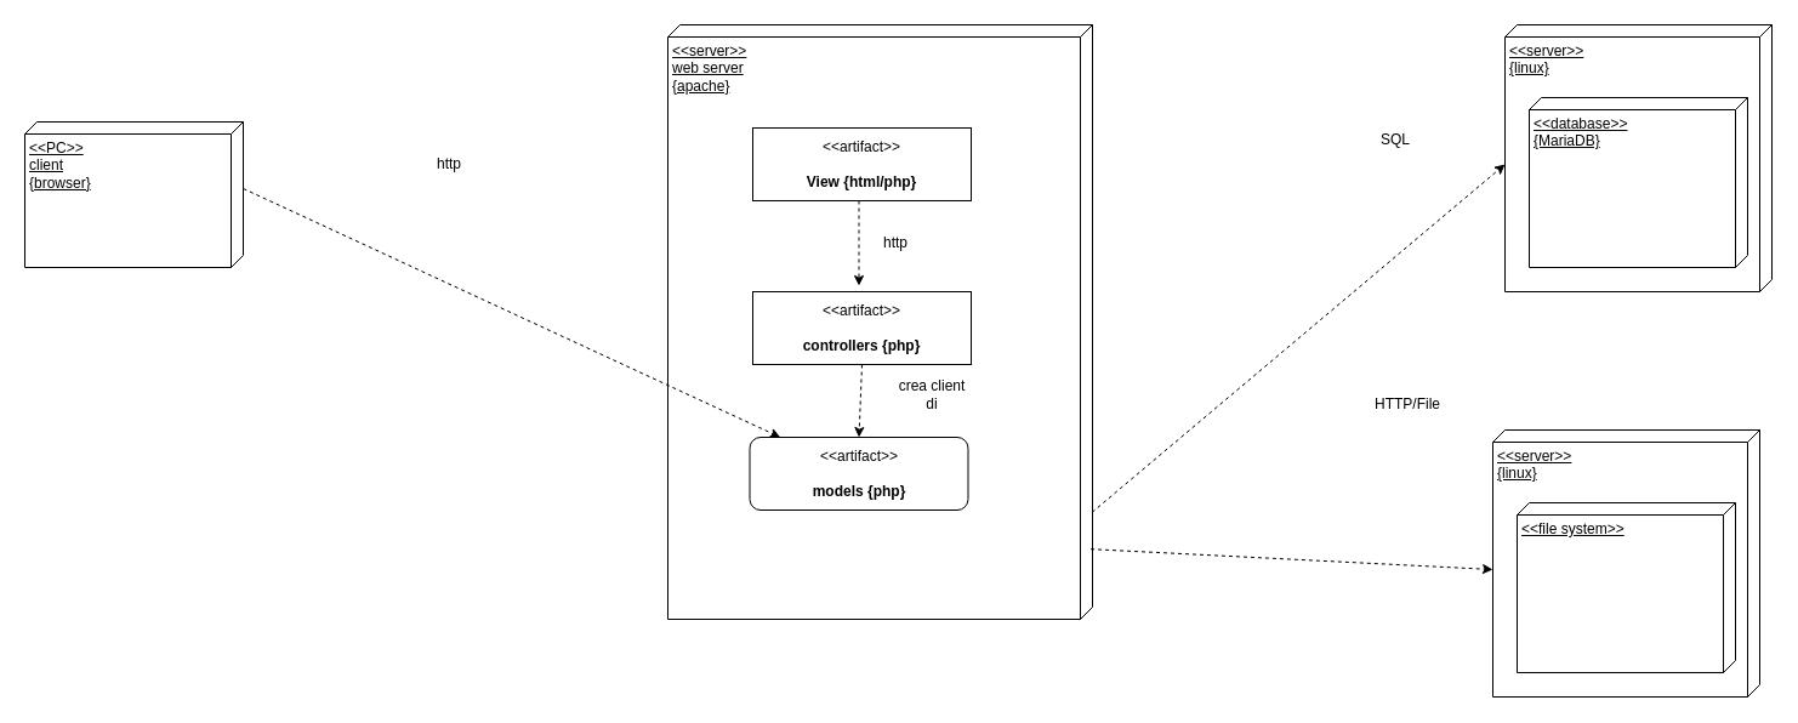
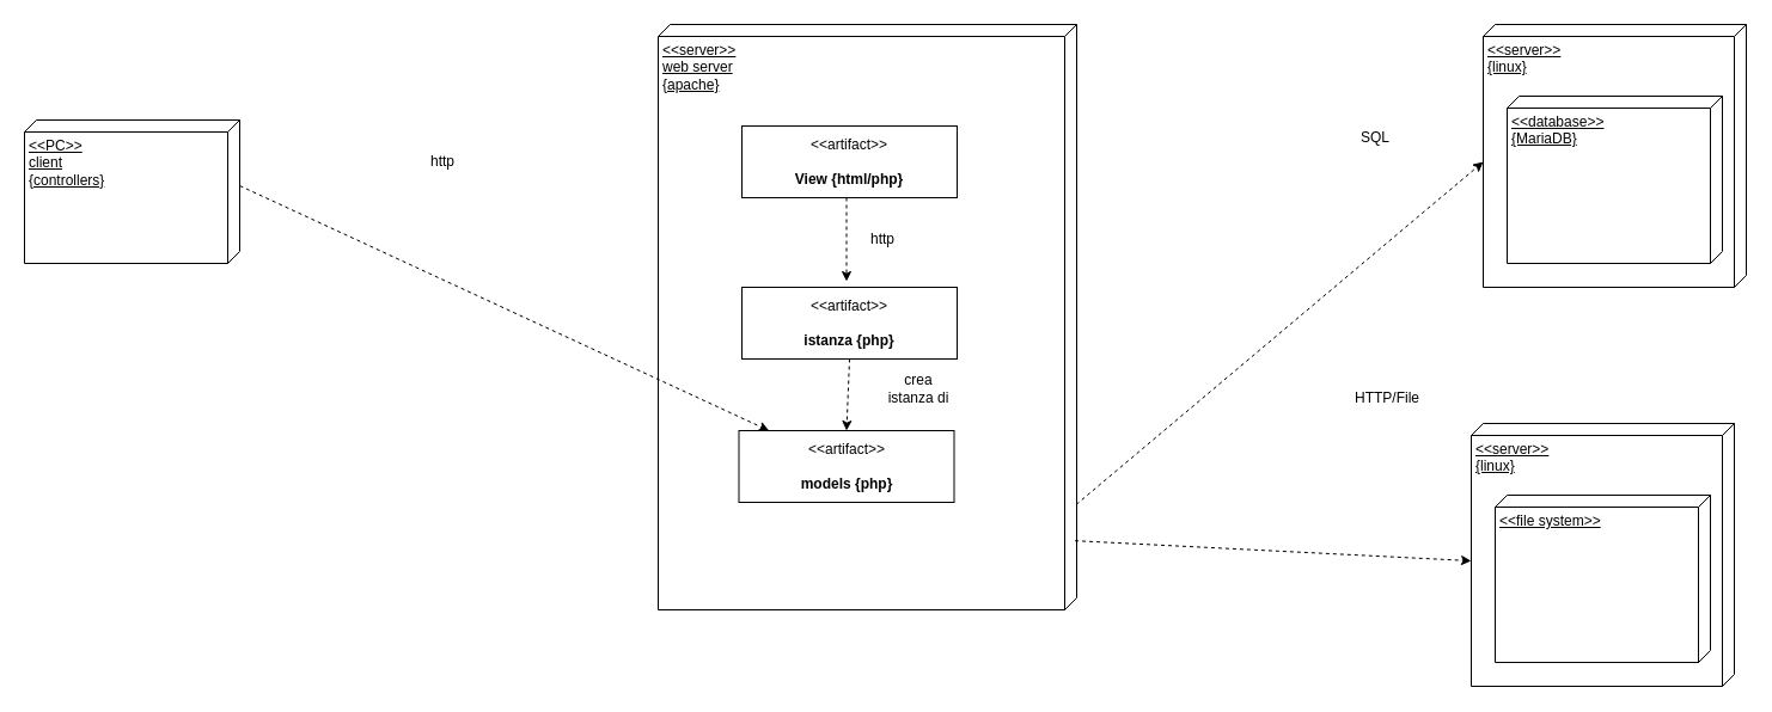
- <mxCell id="5" value="&amp;lt;&amp;lt;PC&amp;gt;&amp;gt;&lt;div&gt;&lt;span style=&quot;background-color: transparent; color: light-dark(rgb(0, 0, 0), rgb(255, 255, 255));&quot;&gt;client&lt;/span&gt;&lt;/div&gt;&lt;div&gt;&lt;span style=&quot;background-color: transparent; color: light-dark(rgb(0, 0, 0), rgb(255, 255, 255));&quot;&gt;{browser}&lt;/span&gt;&lt;br&gt;&lt;/div&gt;" style="verticalAlign=top;align=left;spacingTop=8;spacingLeft=2;spacingRight=12;shape=cube;size=10;direction=south;fontStyle=4;html=1;whiteSpace=wrap;" parent="1" vertex="1"><mxGeometry x="20" y="100" width="180" height="120" as="geometry" /></mxCell>
+ <mxCell id="5" value="&amp;lt;&amp;lt;PC&amp;gt;&amp;gt;&lt;div&gt;&lt;span style=&quot;background-color: transparent; color: light-dark(rgb(0, 0, 0), rgb(255, 255, 255));&quot;&gt;client&lt;/span&gt;&lt;/div&gt;&lt;div&gt;&lt;span style=&quot;background-color: transparent; color: light-dark(rgb(0, 0, 0), rgb(255, 255, 255));&quot;&gt;{controllers}&lt;/span&gt;&lt;br&gt;&lt;/div&gt;" style="verticalAlign=top;align=left;spacingTop=8;spacingLeft=2;spacingRight=12;shape=cube;size=10;direction=south;fontStyle=4;html=1;whiteSpace=wrap;" parent="1" vertex="1"><mxGeometry x="20" y="100" width="180" height="120" as="geometry" /></mxCell>
- <mxCell id="19" value="&amp;lt;&amp;lt;artifact&amp;gt;&amp;gt;&lt;br&gt;&lt;br&gt;&lt;b&gt;controllers {php}&lt;/b&gt;" style="html=1;align=center;verticalAlign=middle;dashed=0;whiteSpace=wrap;" vertex="1" parent="1"><mxGeometry x="620" y="240" width="180" height="60" as="geometry" /></mxCell>
+ <mxCell id="19" value="&amp;lt;&amp;lt;artifact&amp;gt;&amp;gt;&lt;br&gt;&lt;br&gt;&lt;b&gt;istanza {php}&lt;/b&gt;" style="html=1;align=center;verticalAlign=middle;dashed=0;whiteSpace=wrap;" vertex="1" parent="1"><mxGeometry x="620" y="240" width="180" height="60" as="geometry" /></mxCell>
- <mxCell id="14" value="crea client di" style="text;html=1;align=center;verticalAlign=middle;whiteSpace=wrap;rounded=0;" parent="1" vertex="1"><mxGeometry x="737.5" y="310" width="60" height="30" as="geometry" /></mxCell>
+ <mxCell id="14" value="crea istanza di" style="text;html=1;align=center;verticalAlign=middle;whiteSpace=wrap;rounded=0;" parent="1" vertex="1"><mxGeometry x="737.5" y="310" width="60" height="30" as="geometry" /></mxCell>
- <mxCell id="20" value="&amp;lt;&amp;lt;artifact&amp;gt;&amp;gt;&lt;br&gt;&lt;br&gt;&lt;b&gt;models {php}&lt;/b&gt;" style="html=1;align=center;verticalAlign=middle;dashed=0;whiteSpace=wrap;rounded=1;" vertex="1" parent="1"><mxGeometry x="617.5" y="360" width="180" height="60" as="geometry" /></mxCell>
+ <mxCell id="20" value="&amp;lt;&amp;lt;artifact&amp;gt;&amp;gt;&lt;br&gt;&lt;br&gt;&lt;b&gt;models {php}&lt;/b&gt;" style="html=1;align=center;verticalAlign=middle;dashed=0;whiteSpace=wrap;" vertex="1" parent="1"><mxGeometry x="617.5" y="360" width="180" height="60" as="geometry" /></mxCell>
